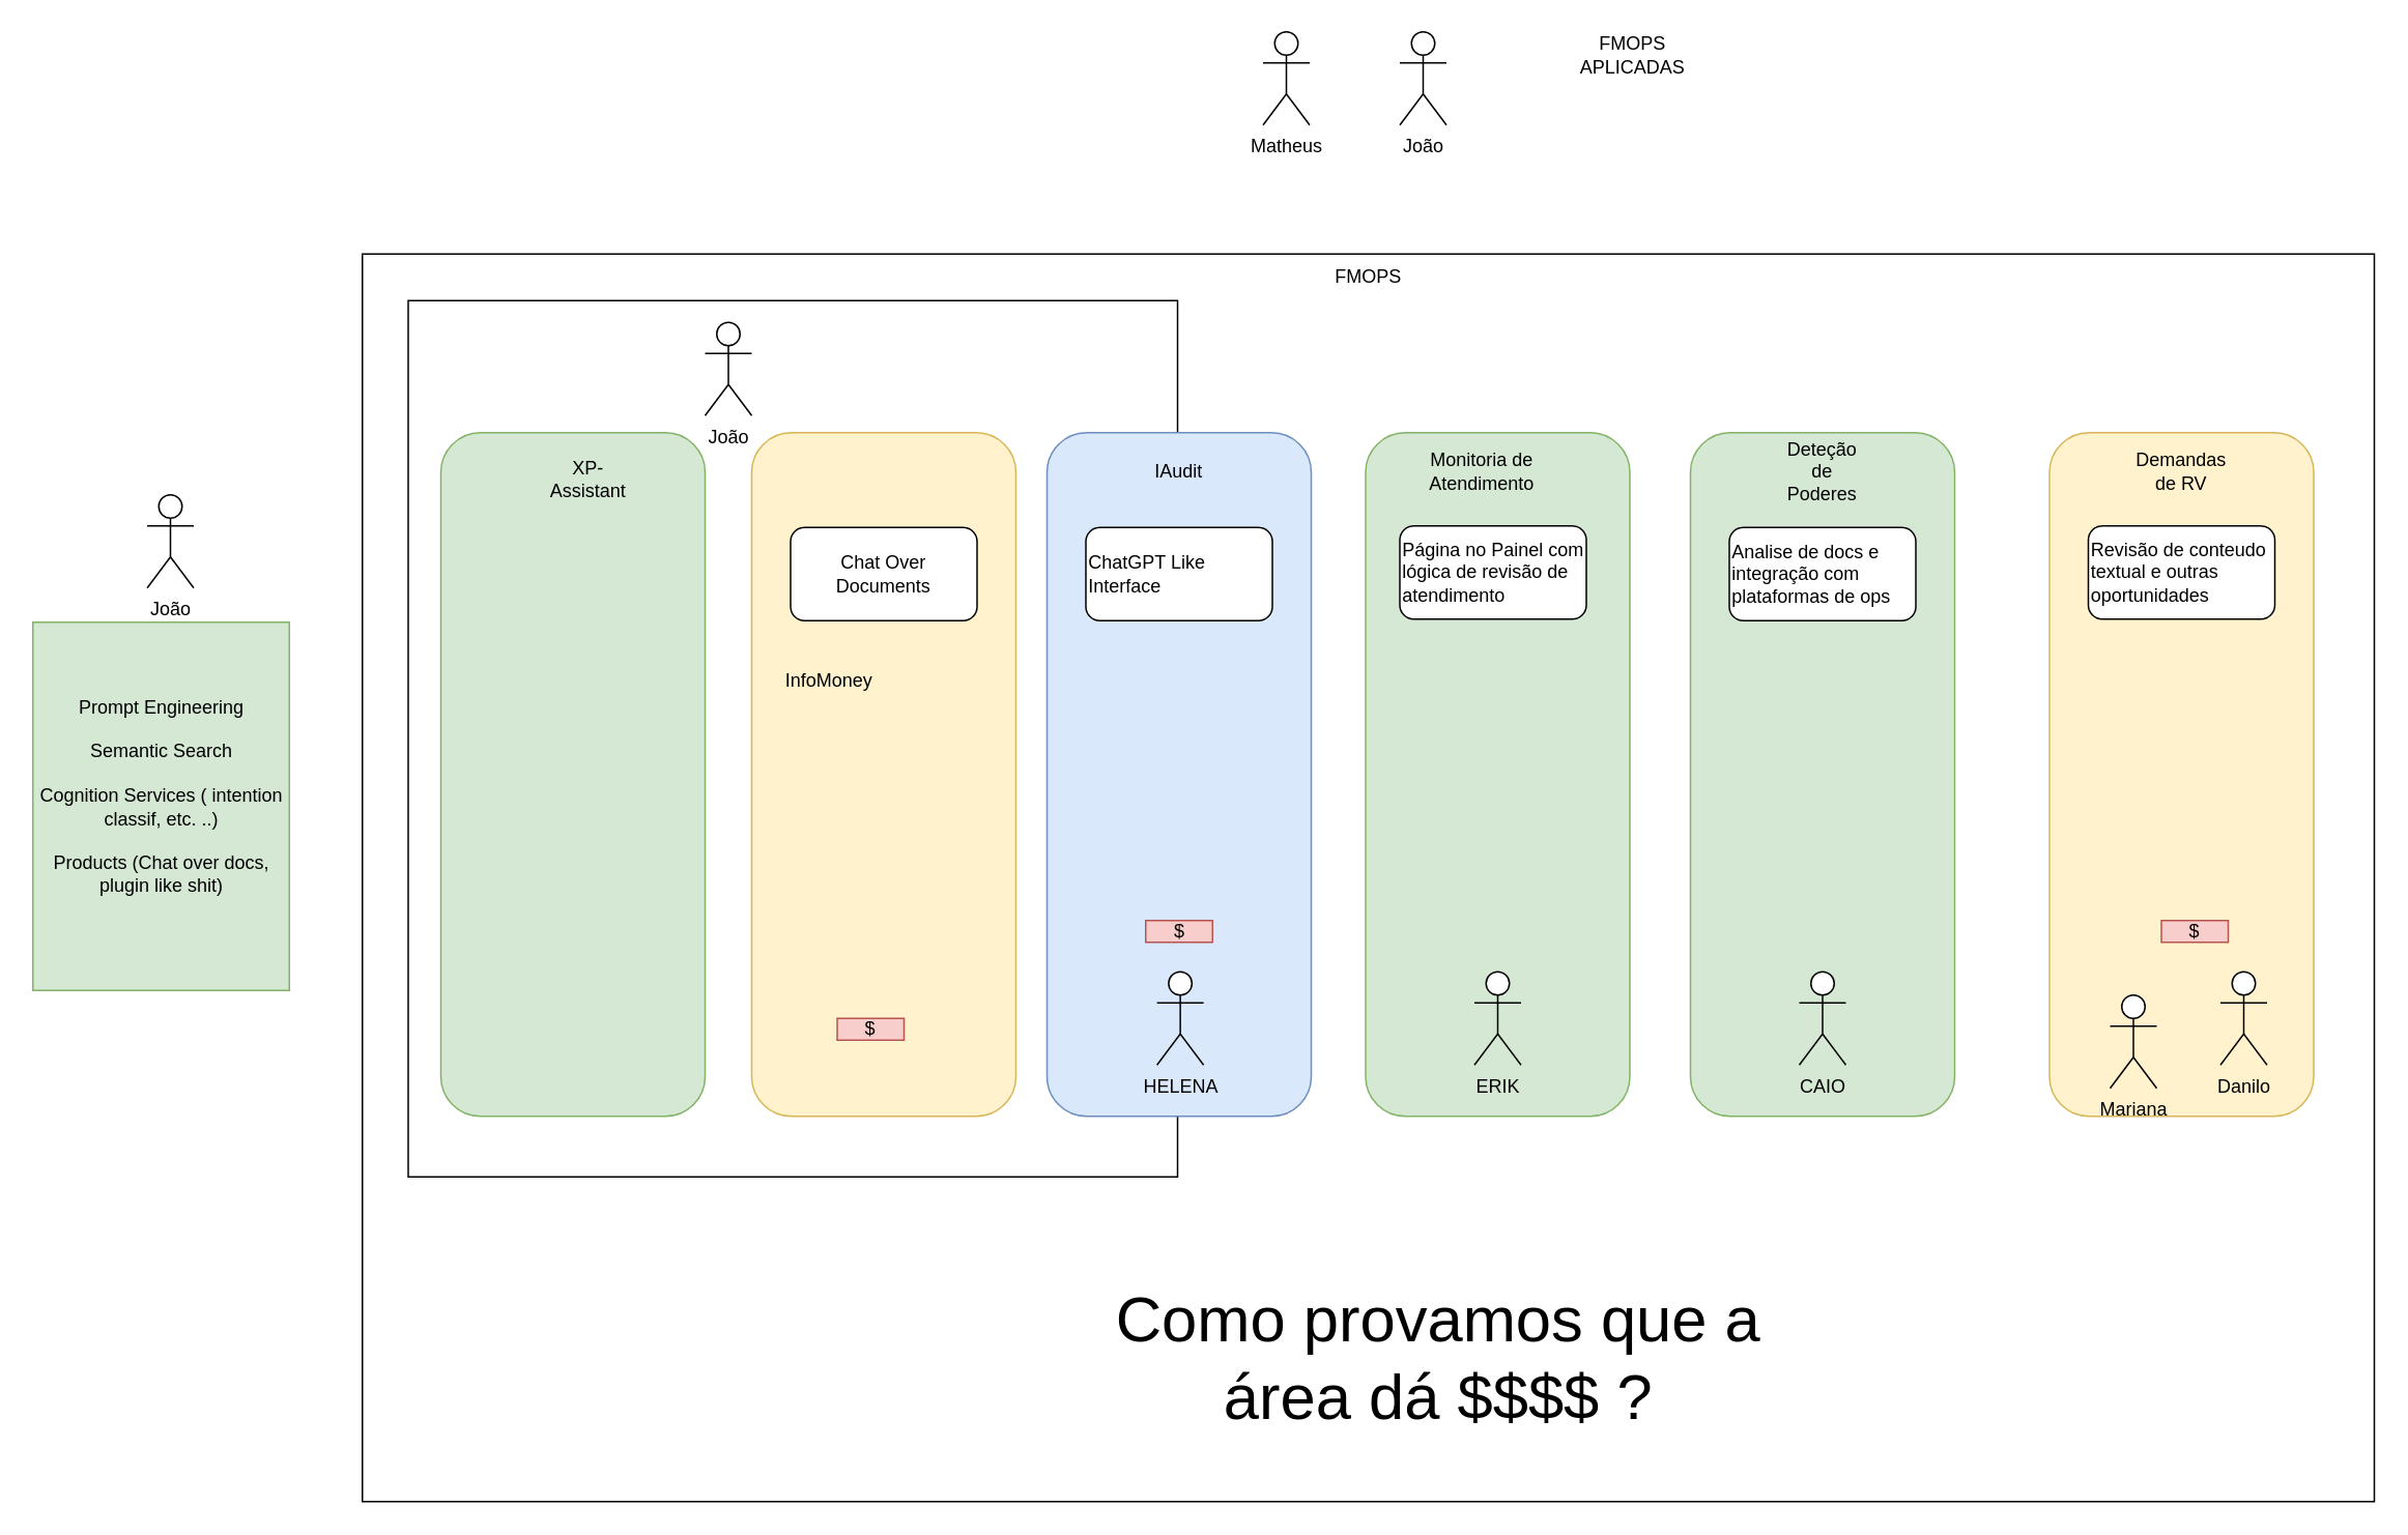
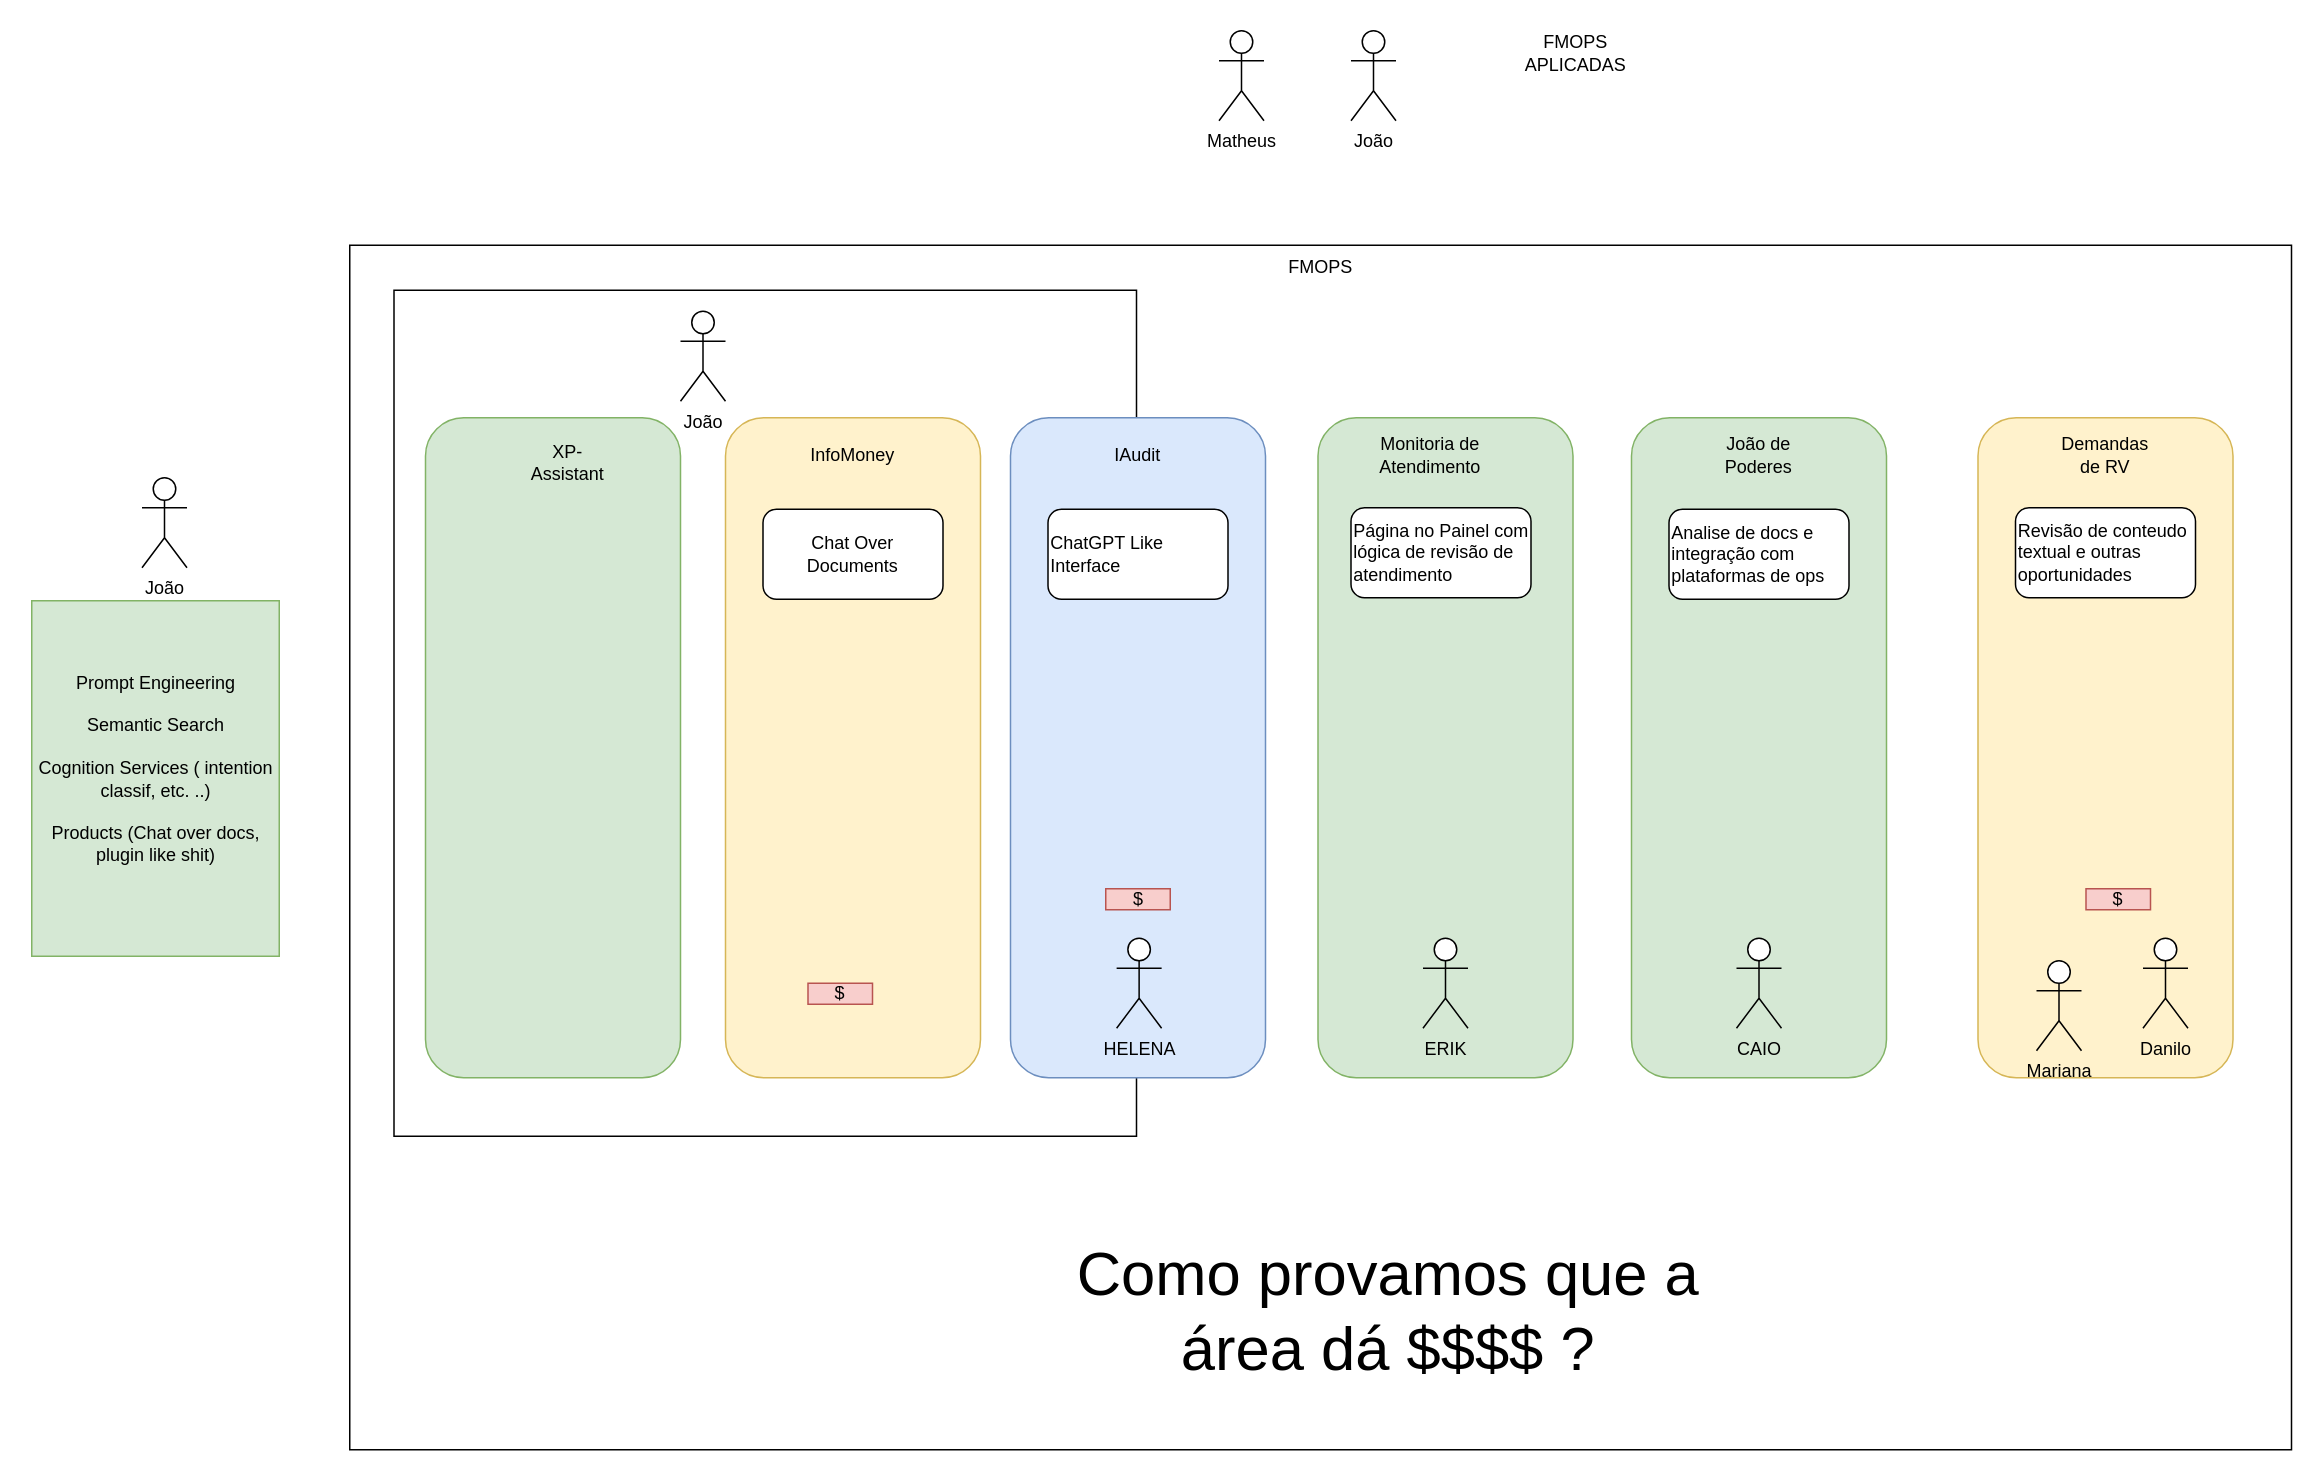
- <mxCell id="28" value="Deteção de Poderes" style="text;html=1;strokeColor=none;fillColor=none;align=center;verticalAlign=middle;whiteSpace=wrap;rounded=0;" vertex="1" parent="1"><mxGeometry x="1142" y="288" width="60" height="30" as="geometry" /></mxCell>
+ <mxCell id="28" value="João de Poderes" style="text;html=1;strokeColor=none;fillColor=none;align=center;verticalAlign=middle;whiteSpace=wrap;rounded=0;" vertex="1" parent="1"><mxGeometry x="1142" y="288" width="60" height="30" as="geometry" /></mxCell>
- <mxCell id="8" value="InfoMoney" style="text;html=1;strokeColor=none;fillColor=none;align=center;verticalAlign=middle;whiteSpace=wrap;rounded=0;" vertex="1" parent="1"><mxGeometry x="503" y="423" width="60" height="30" as="geometry" /></mxCell>
+ <mxCell id="8" value="InfoMoney" style="text;html=1;strokeColor=none;fillColor=none;align=center;verticalAlign=middle;whiteSpace=wrap;rounded=0;" vertex="1" parent="1"><mxGeometry x="538" y="288" width="60" height="30" as="geometry" /></mxCell>
